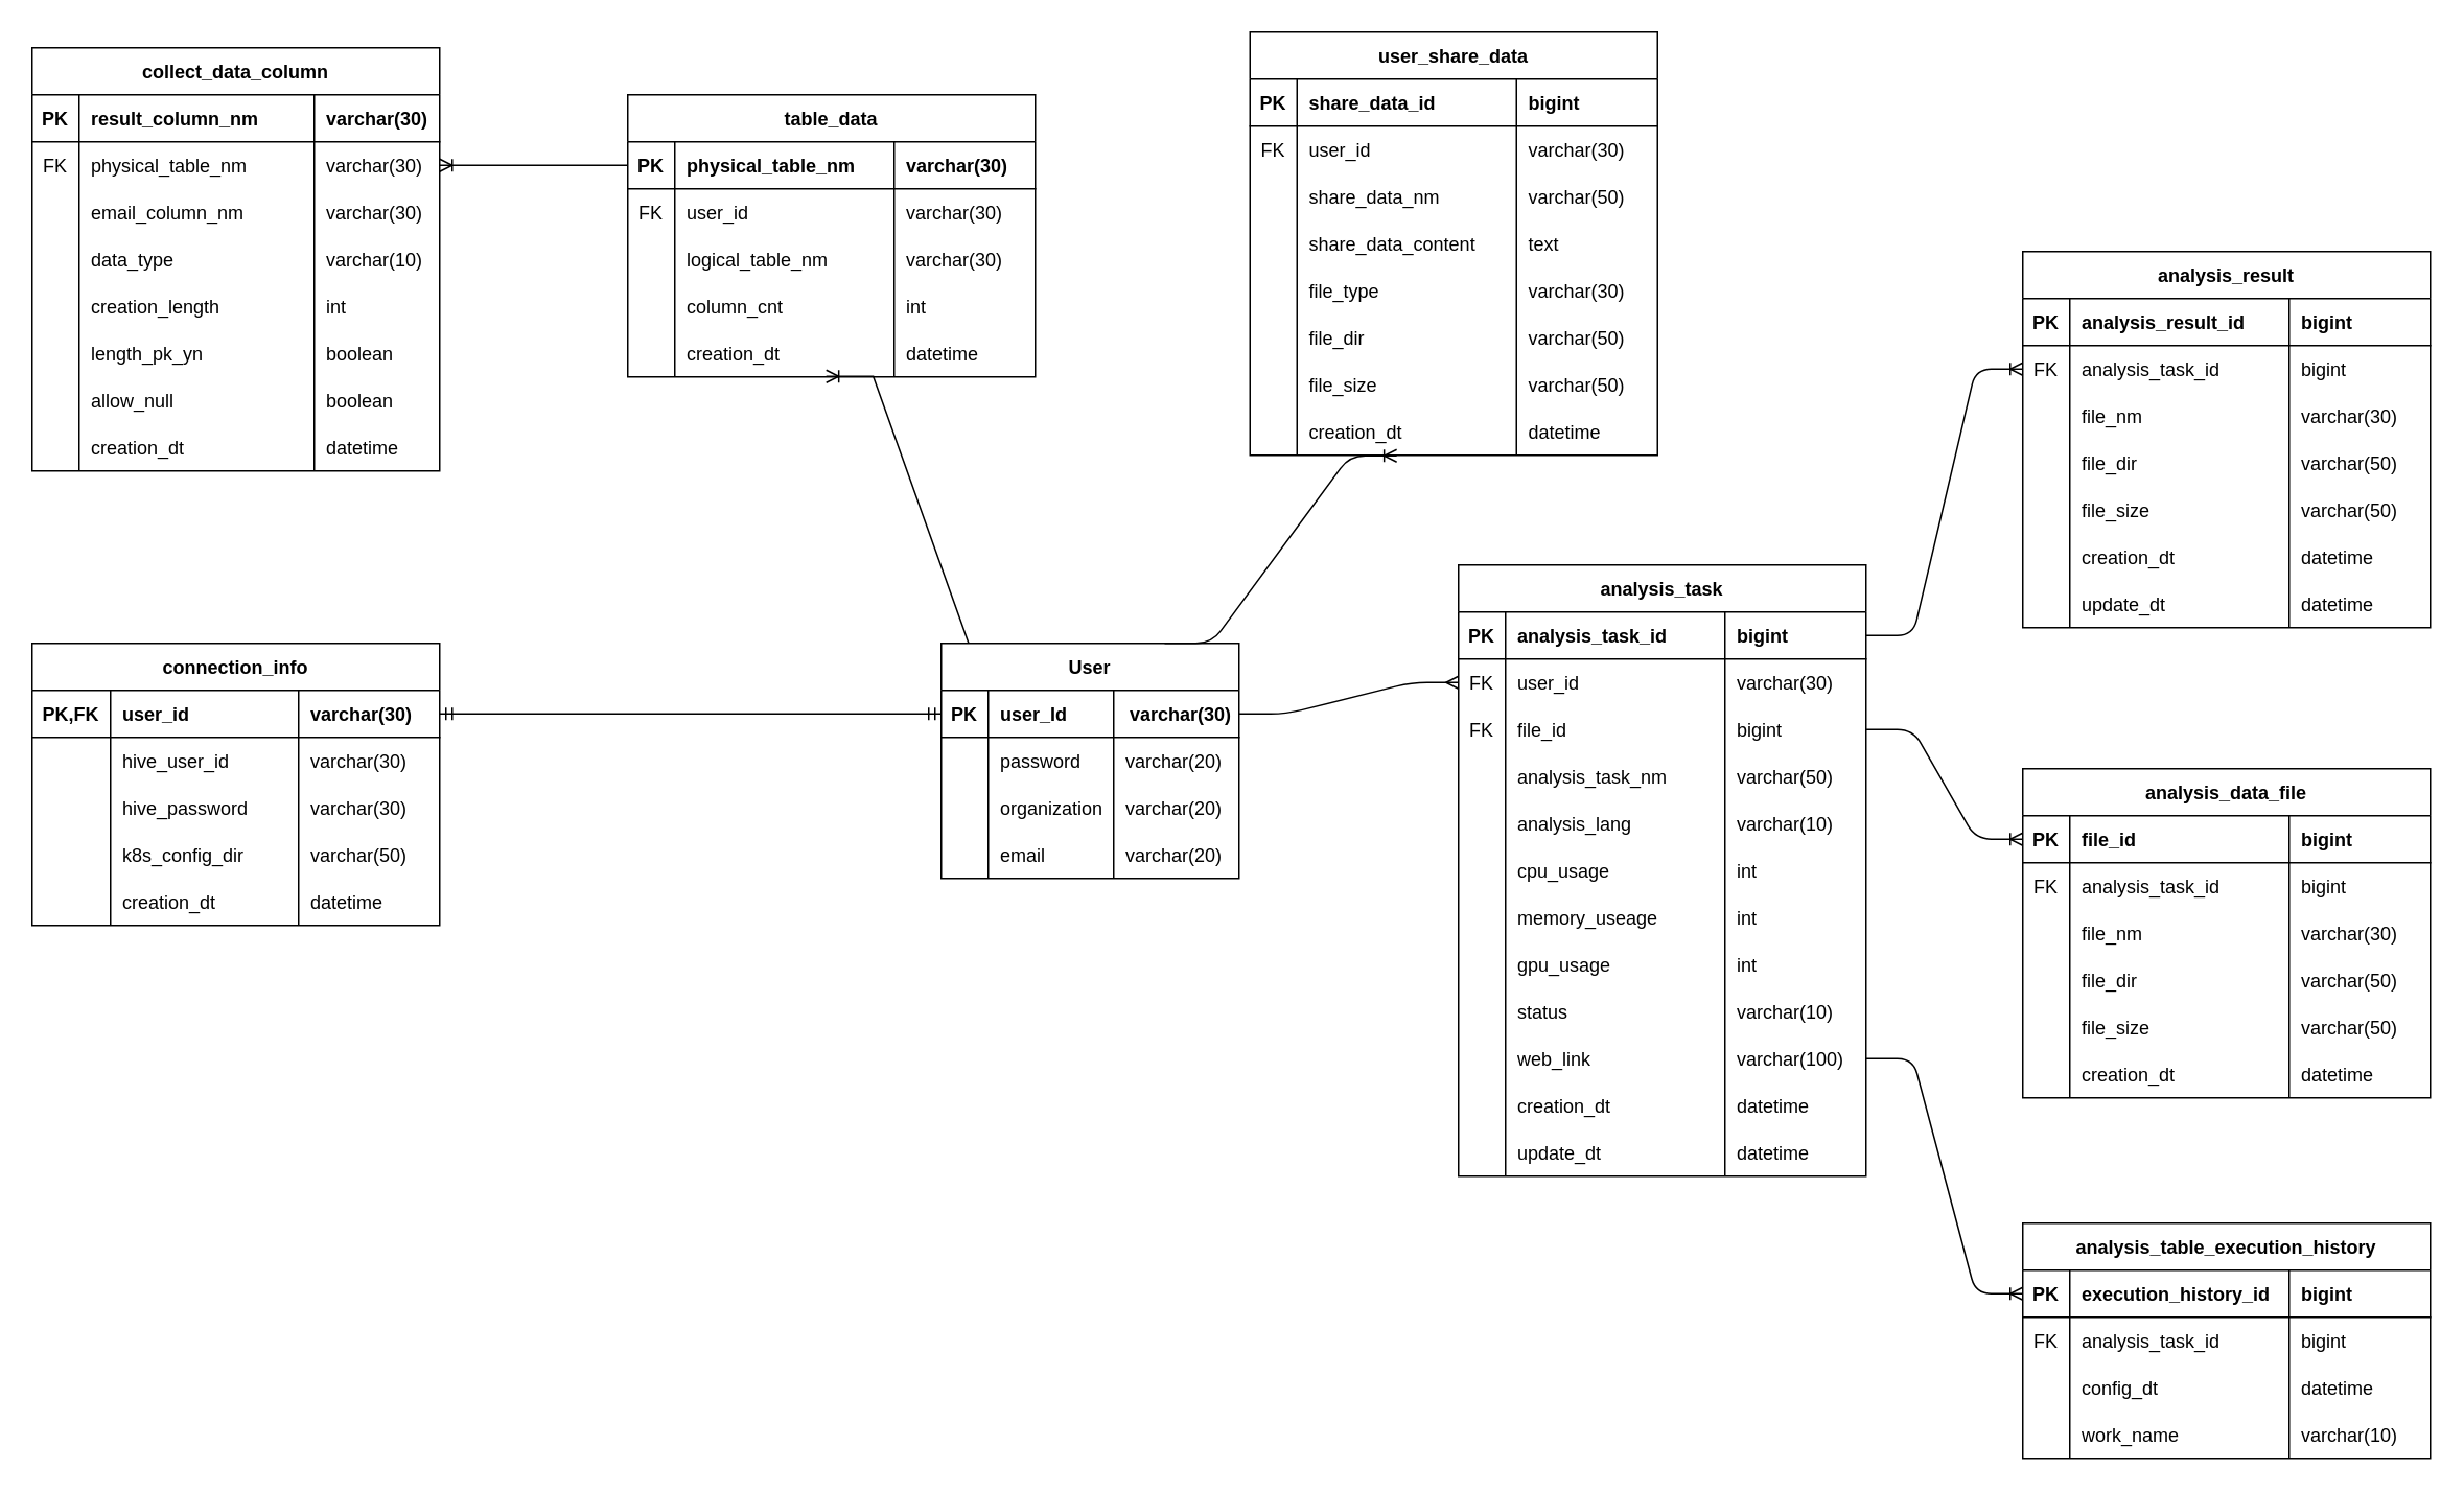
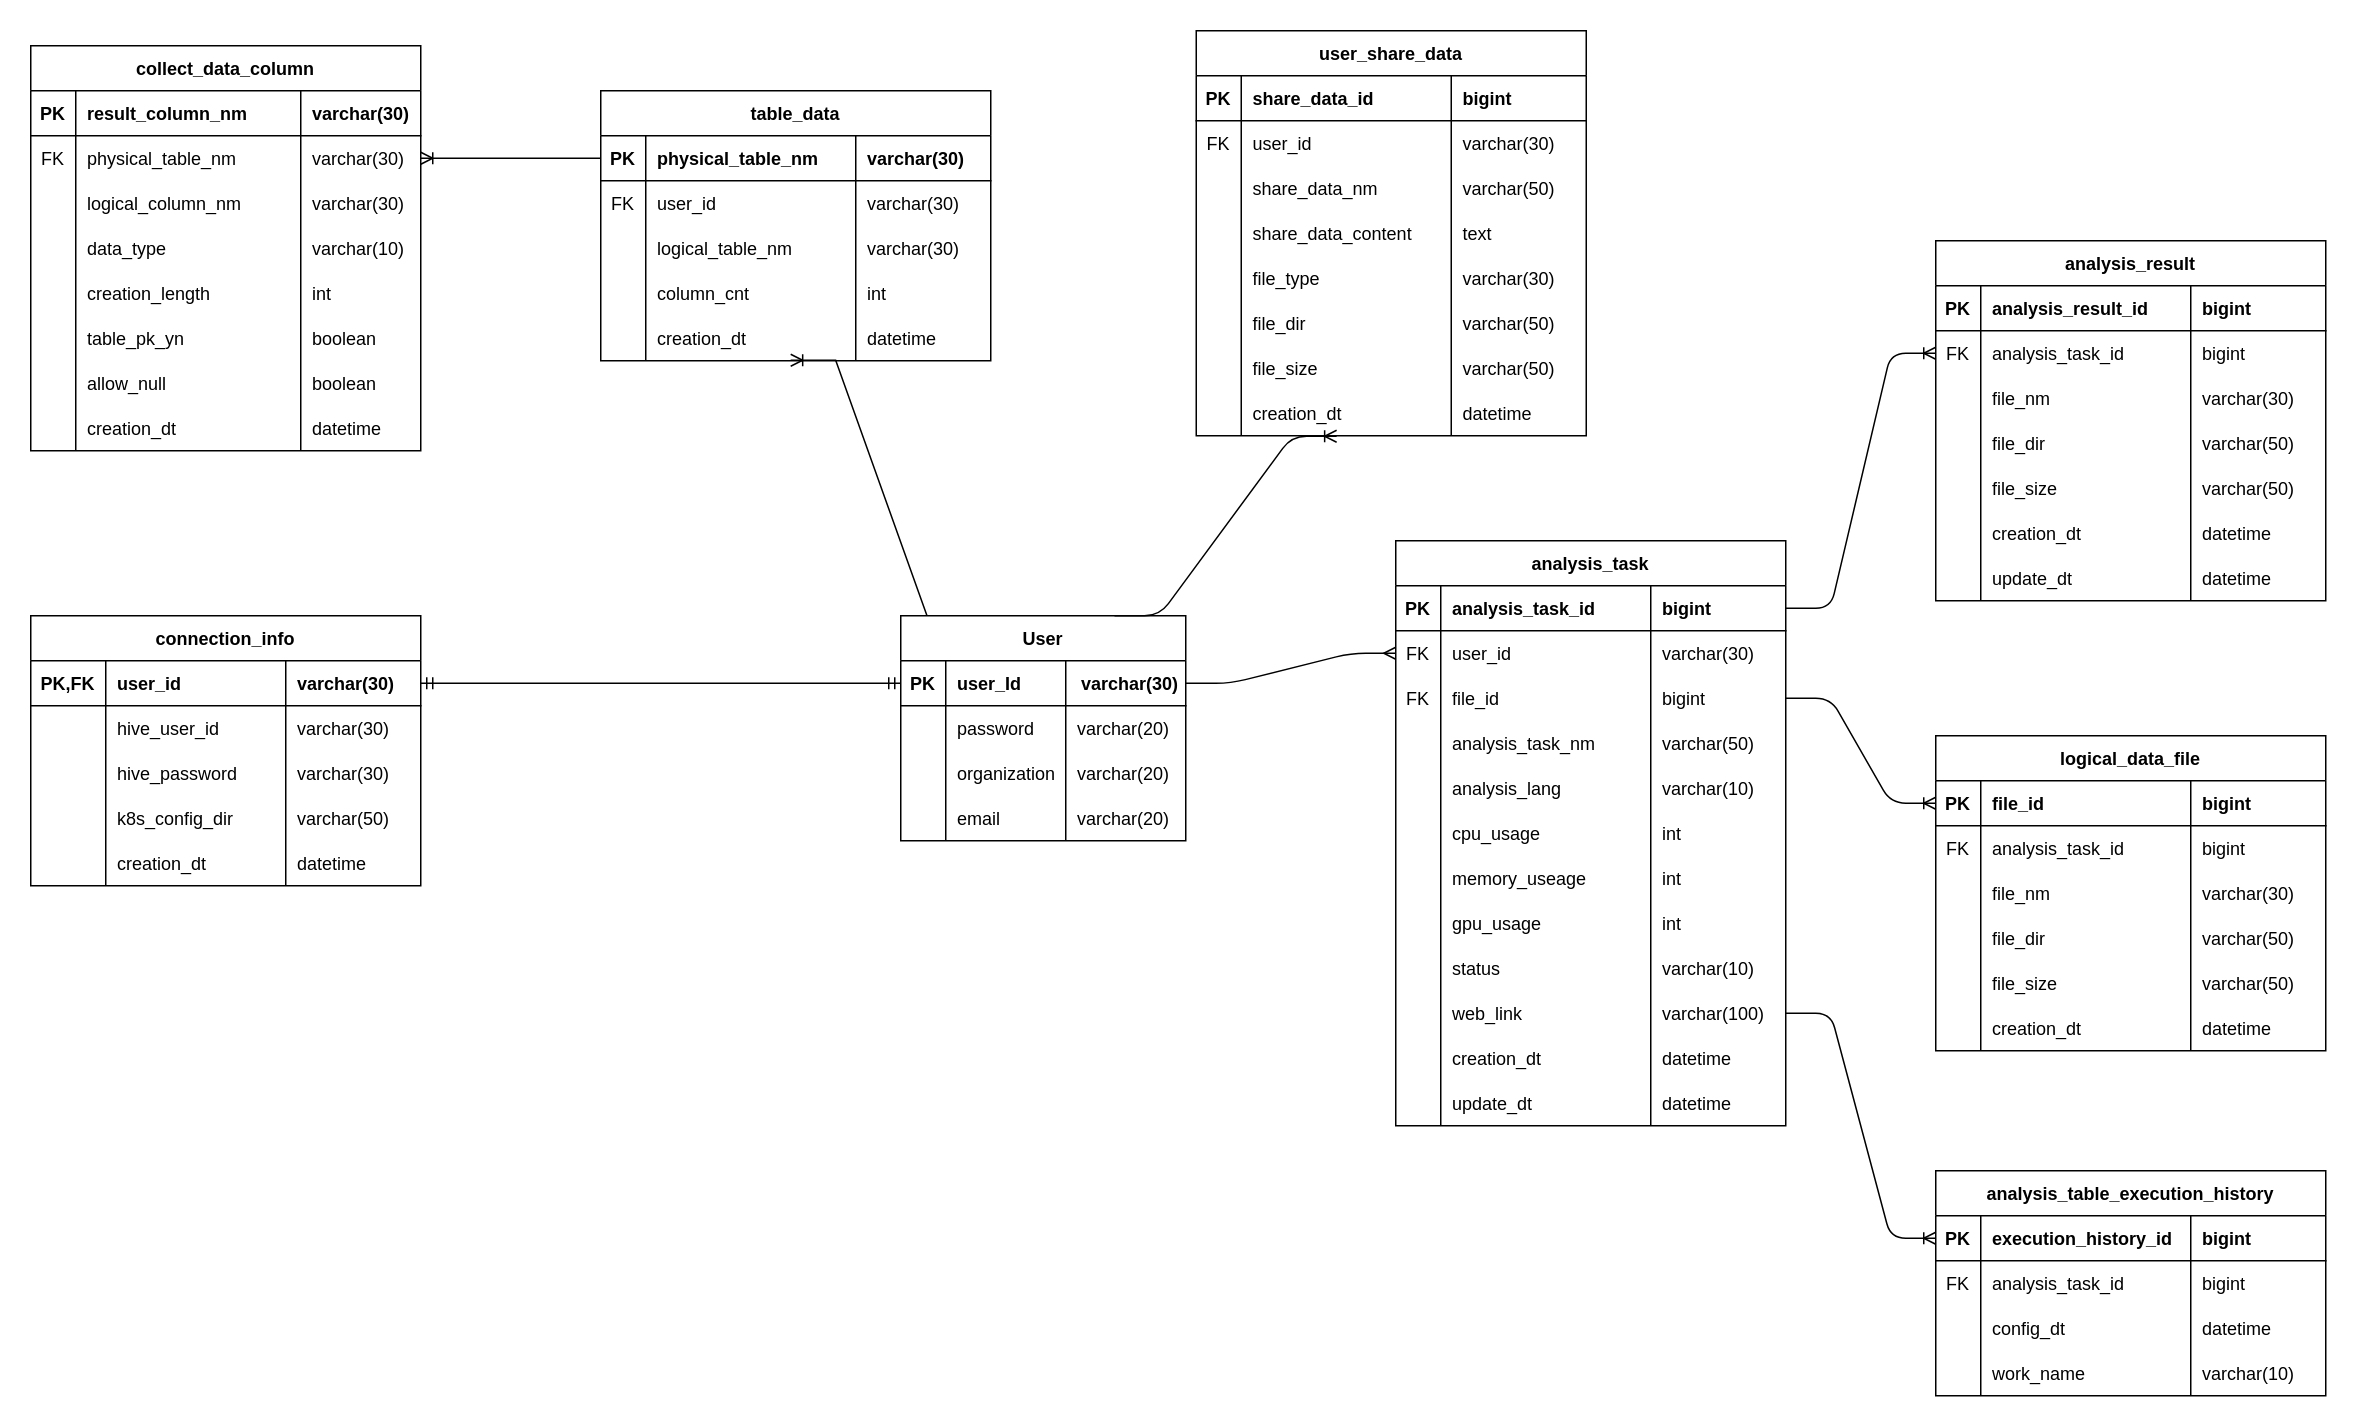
- <mxCell id="53" value="email_column_nm" style="shape=partialRectangle;connectable=0;fillColor=none;top=0;left=0;bottom=0;right=0;align=left;spacingLeft=6;overflow=hidden;rounded=0;" vertex="1" parent="51"><mxGeometry x="30" width="150" height="30" as="geometry"><mxRectangle width="150" height="30" as="alternateBounds" /></mxGeometry></mxCell>
+ <mxCell id="53" value="logical_column_nm" style="shape=partialRectangle;connectable=0;fillColor=none;top=0;left=0;bottom=0;right=0;align=left;spacingLeft=6;overflow=hidden;rounded=0;" vertex="1" parent="51"><mxGeometry x="30" width="150" height="30" as="geometry"><mxRectangle width="150" height="30" as="alternateBounds" /></mxGeometry></mxCell>
- <mxCell id="65" value="length_pk_yn" style="shape=partialRectangle;connectable=0;fillColor=none;top=0;left=0;bottom=0;right=0;align=left;spacingLeft=6;overflow=hidden;rounded=0;" vertex="1" parent="63"><mxGeometry x="30" width="150" height="30" as="geometry"><mxRectangle width="150" height="30" as="alternateBounds" /></mxGeometry></mxCell>
+ <mxCell id="65" value="table_pk_yn" style="shape=partialRectangle;connectable=0;fillColor=none;top=0;left=0;bottom=0;right=0;align=left;spacingLeft=6;overflow=hidden;rounded=0;" vertex="1" parent="63"><mxGeometry x="30" width="150" height="30" as="geometry"><mxRectangle width="150" height="30" as="alternateBounds" /></mxGeometry></mxCell>
- <mxCell id="158" value="analysis_data_file" style="shape=table;startSize=30;container=1;collapsible=1;childLayout=tableLayout;fixedRows=1;rowLines=0;fontStyle=1;align=center;resizeLast=1;rounded=0;" vertex="1" parent="1"><mxGeometry x="1290" y="490" width="260" height="210" as="geometry" /></mxCell>
+ <mxCell id="158" value="logical_data_file" style="shape=table;startSize=30;container=1;collapsible=1;childLayout=tableLayout;fixedRows=1;rowLines=0;fontStyle=1;align=center;resizeLast=1;rounded=0;" vertex="1" parent="1"><mxGeometry x="1290" y="490" width="260" height="210" as="geometry" /></mxCell>
